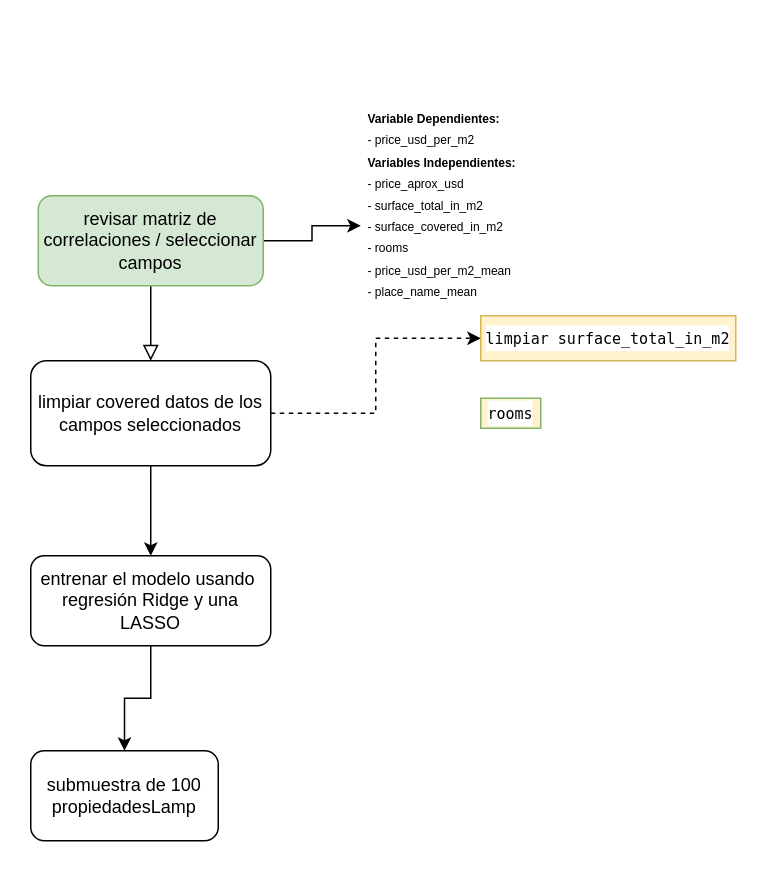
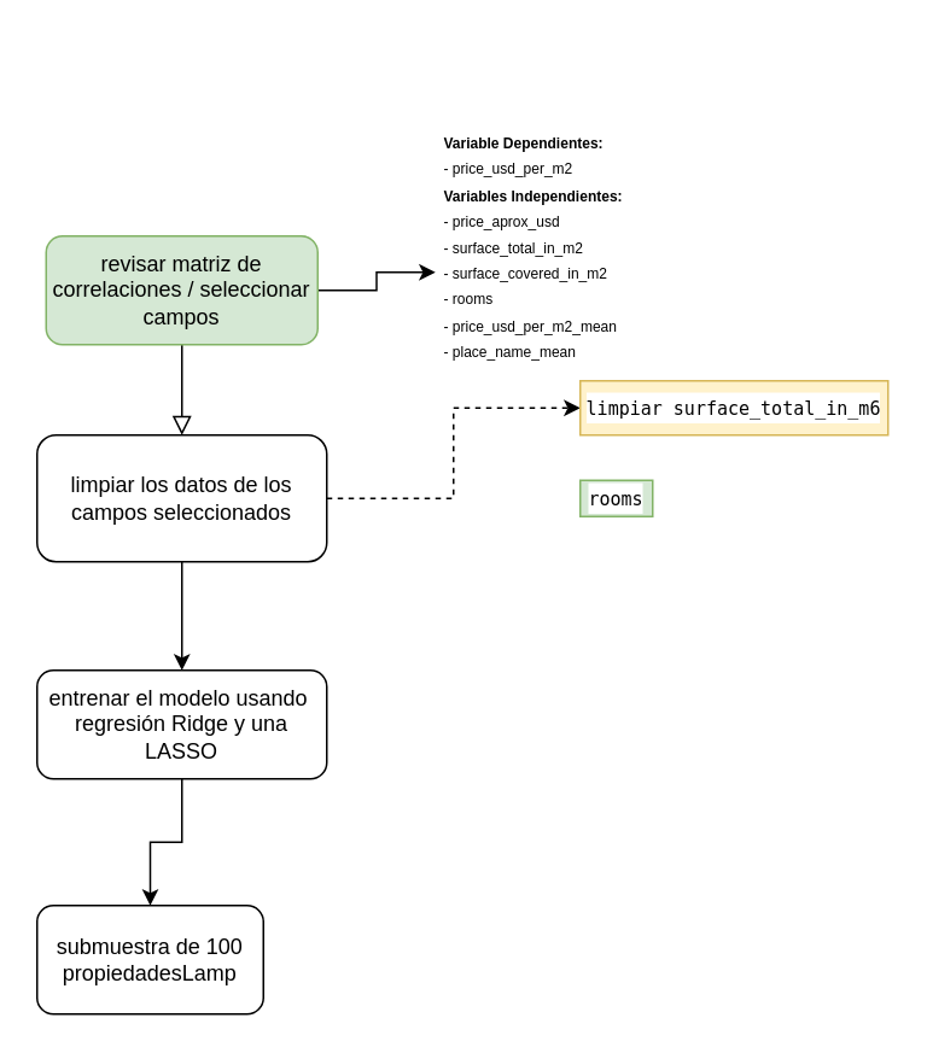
- <mxCell id="11" value="&lt;pre style=&quot;box-sizing: border-box ; overflow: auto ; padding: 1px 0px ; margin-top: 0px ; margin-bottom: 0px ; line-height: inherit ; word-break: break-all ; overflow-wrap: break-word ; background-color: rgb(255 , 255 , 255) ; border: 0px ; border-radius: 0px ; vertical-align: baseline ; text-align: left&quot;&gt;&lt;font style=&quot;font-size: 10px&quot;&gt;limpiar surface_total_in_m2&lt;/font&gt;&lt;/pre&gt;" style="rounded=0;whiteSpace=wrap;html=1;fillColor=#fff2cc;strokeColor=#d6b656;" parent="1" vertex="1"><mxGeometry x="320" y="210" width="170" height="30" as="geometry" /></mxCell>
+ <mxCell id="11" value="&lt;pre style=&quot;box-sizing: border-box ; overflow: auto ; padding: 1px 0px ; margin-top: 0px ; margin-bottom: 0px ; line-height: inherit ; word-break: break-all ; overflow-wrap: break-word ; background-color: rgb(255 , 255 , 255) ; border: 0px ; border-radius: 0px ; vertical-align: baseline ; text-align: left&quot;&gt;&lt;font style=&quot;font-size: 10px&quot;&gt;limpiar surface_total_in_m6&lt;/font&gt;&lt;/pre&gt;" style="rounded=0;whiteSpace=wrap;html=1;fillColor=#fff2cc;strokeColor=#d6b656;" parent="1" vertex="1"><mxGeometry x="320" y="210" width="170" height="30" as="geometry" /></mxCell>
- <mxCell id="7" value="limpiar covered datos de los campos seleccionados" style="rounded=1;whiteSpace=wrap;html=1;fontSize=12;glass=0;strokeWidth=1;shadow=0;" parent="1" vertex="1"><mxGeometry x="20" y="240" width="160" height="70" as="geometry" /></mxCell>
+ <mxCell id="7" value="limpiar los datos de los campos seleccionados" style="rounded=1;whiteSpace=wrap;html=1;fontSize=12;glass=0;strokeWidth=1;shadow=0;" parent="1" vertex="1"><mxGeometry x="20" y="240" width="160" height="70" as="geometry" /></mxCell>
- <mxCell id="13" value="&lt;pre style=&quot;box-sizing: border-box ; overflow: auto ; padding: 1px 0px ; margin-top: 0px ; margin-bottom: 0px ; line-height: inherit ; word-break: break-all ; overflow-wrap: break-word ; background-color: rgb(255 , 255 , 255) ; border: 0px ; border-radius: 0px ; vertical-align: baseline ; text-align: left&quot;&gt;&lt;font style=&quot;font-size: 10px&quot;&gt;rooms&lt;/font&gt;&lt;/pre&gt;" style="rounded=0;whiteSpace=wrap;html=1;fillColor=#fff2cc;strokeColor=#82b366;" parent="1" vertex="1"><mxGeometry x="320" y="265" width="40" height="20" as="geometry" /></mxCell>
+ <mxCell id="13" value="&lt;pre style=&quot;box-sizing: border-box ; overflow: auto ; padding: 1px 0px ; margin-top: 0px ; margin-bottom: 0px ; line-height: inherit ; word-break: break-all ; overflow-wrap: break-word ; background-color: rgb(255 , 255 , 255) ; border: 0px ; border-radius: 0px ; vertical-align: baseline ; text-align: left&quot;&gt;&lt;font style=&quot;font-size: 10px&quot;&gt;rooms&lt;/font&gt;&lt;/pre&gt;" style="rounded=0;whiteSpace=wrap;html=1;fillColor=#d5e8d4;strokeColor=#82b366;" parent="1" vertex="1"><mxGeometry x="320" y="265" width="40" height="20" as="geometry" /></mxCell>
